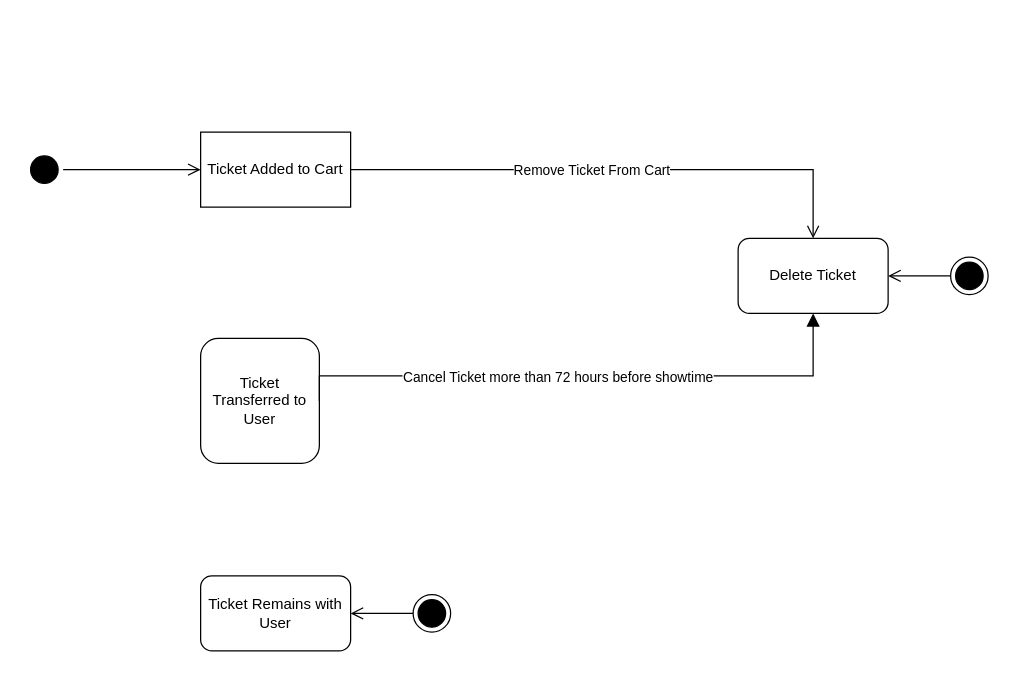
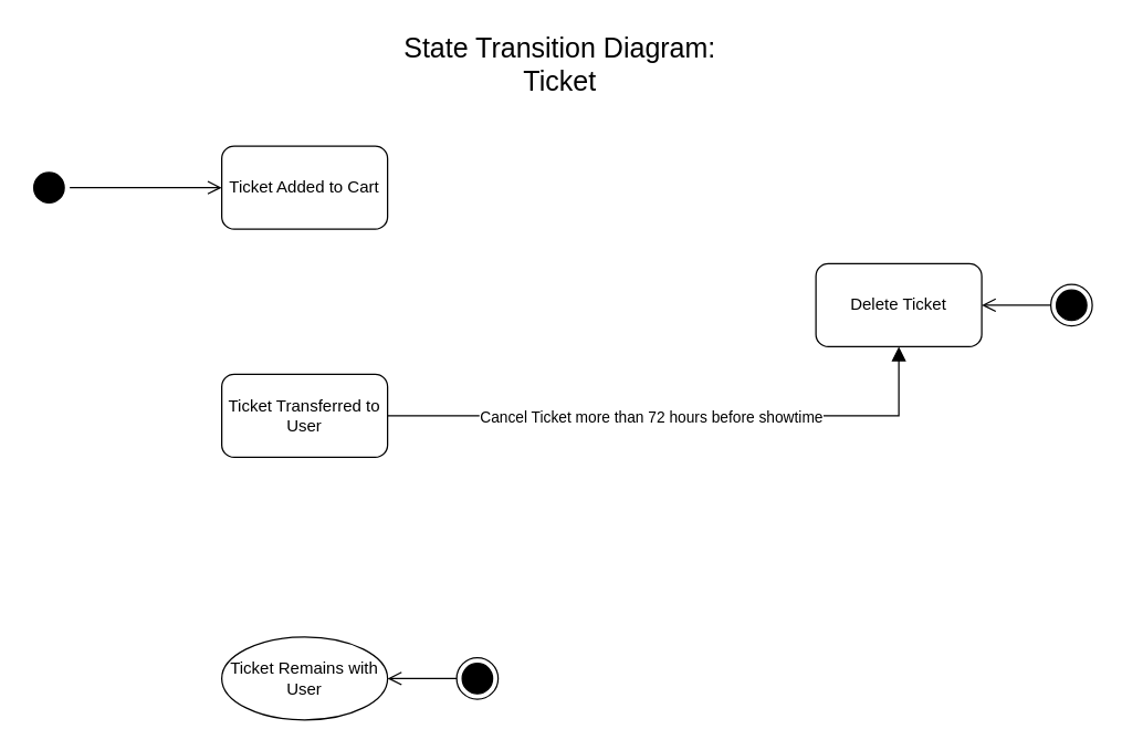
+ <mxCell id="16" value="&lt;font style=&quot;font-size: 20px;&quot;&gt;State Transition Diagram: Ticket&lt;/font&gt;" style="text;html=1;align=center;verticalAlign=middle;whiteSpace=wrap;rounded=0;" vertex="1" parent="1"><mxGeometry x="280" width="250" height="50" as="geometry" y="20" /></mxCell>
- <mxCell id="2" value="Ticket Added to Cart" style="whiteSpace=wrap;html=1;rounded=0;" vertex="1" parent="1"><mxGeometry x="160" y="105" width="120" height="60" as="geometry" /></mxCell>
+ <mxCell id="2" value="Ticket Added to Cart" style="rounded=1;whiteSpace=wrap;html=1;" vertex="1" parent="1"><mxGeometry x="160" y="105" width="120" height="60" as="geometry" /></mxCell>
- <mxCell id="9" value="" style="edgeStyle=orthogonalEdgeStyle;html=1;verticalAlign=bottom;endArrow=open;endSize=8;strokeColor=#000000;rounded=0;entryX=0.5;entryY=0;entryDx=0;entryDy=0;exitX=1;exitY=0.5;exitDx=0;exitDy=0;" edge="1" parent="1" source="2" target="6"><mxGeometry relative="1" as="geometry"><mxPoint x="535" y="225" as="targetPoint" /><mxPoint x="460" y="270" as="sourcePoint" /><Array as="points"><mxPoint x="650" y="135" /><mxPoint x="650" y="190" /></Array></mxGeometry></mxCell>
- <mxCell id="10" value="Remove Ticket From Cart" style="edgeLabel;html=1;align=center;verticalAlign=middle;resizable=0;points=[];" vertex="1" connectable="0" parent="9"><mxGeometry x="-0.097" relative="1" as="geometry"><mxPoint as="offset" /></mxGeometry></mxCell>
- <mxCell id="5" value="Ticket Transferred to User" style="rounded=1;whiteSpace=wrap;html=1;" vertex="1" parent="1"><mxGeometry x="160" y="270" width="95" height="100" as="geometry" /></mxCell>
+ <mxCell id="5" value="Ticket Transferred to User" style="rounded=1;whiteSpace=wrap;html=1;" vertex="1" parent="1"><mxGeometry x="160" y="270" width="120" height="60" as="geometry" /></mxCell>
- <mxCell id="13" value="Ticket Remains with User" style="rounded=1;whiteSpace=wrap;html=1;" vertex="1" parent="1"><mxGeometry x="160" y="460" width="120" height="60" as="geometry" /></mxCell>
+ <mxCell id="13" value="Ticket Remains with User" style="ellipse;whiteSpace=wrap;html=1;" vertex="1" parent="1"><mxGeometry x="160" y="460" width="120" height="60" as="geometry" /></mxCell>
